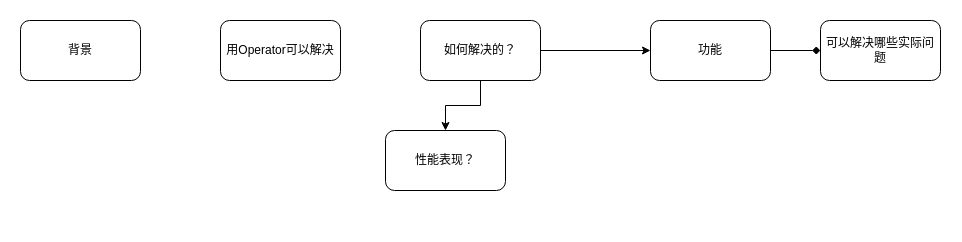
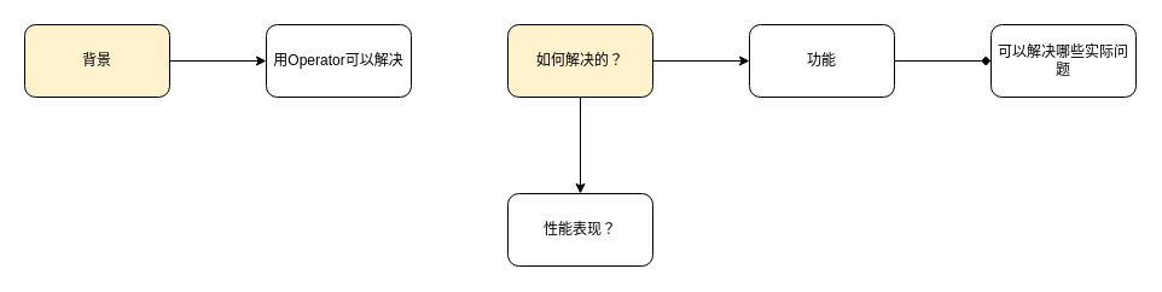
- <mxCell id="3" value="背景" style="rounded=1;whiteSpace=wrap;html=1;" vertex="1" parent="1"><mxGeometry x="20" y="20" width="120" height="60" as="geometry" /></mxCell>
+ <mxCell id="3" value="背景" style="rounded=1;whiteSpace=wrap;html=1;fillColor=#fff2cc;" vertex="1" parent="1"><mxGeometry x="20" y="20" width="120" height="60" as="geometry" /></mxCell>
+ <mxCell id="2" value="" style="edgeStyle=orthogonalEdgeStyle;rounded=0;orthogonalLoop=1;jettySize=auto;html=1;" edge="1" parent="1" source="3" target="4"><mxGeometry relative="1" as="geometry" /></mxCell>
- <mxCell id="7" value="如何解决的？" style="rounded=1;whiteSpace=wrap;html=1;" vertex="1" parent="1"><mxGeometry x="420" y="20" width="120" height="60" as="geometry" /></mxCell>
+ <mxCell id="7" value="如何解决的？" style="rounded=1;whiteSpace=wrap;html=1;fillColor=#fff2cc;" vertex="1" parent="1"><mxGeometry x="420" y="20" width="120" height="60" as="geometry" /></mxCell>
- <mxCell id="9" value="功能" style="whiteSpace=wrap;html=1;rounded=1;" vertex="1" parent="1"><mxGeometry x="650" y="20" width="120" height="60" as="geometry" /></mxCell>
+ <mxCell id="9" value="功能" style="whiteSpace=wrap;html=1;rounded=1;" vertex="1" parent="1"><mxGeometry x="620" y="20" width="120" height="60" as="geometry" /></mxCell>
- <mxCell id="10" value="性能表现？" style="whiteSpace=wrap;html=1;rounded=1;" vertex="1" parent="1"><mxGeometry x="385" y="130" width="120" height="60" as="geometry" /></mxCell>
+ <mxCell id="10" value="性能表现？" style="whiteSpace=wrap;html=1;rounded=1;" vertex="1" parent="1"><mxGeometry x="420" y="160" width="120" height="60" as="geometry" /></mxCell>
